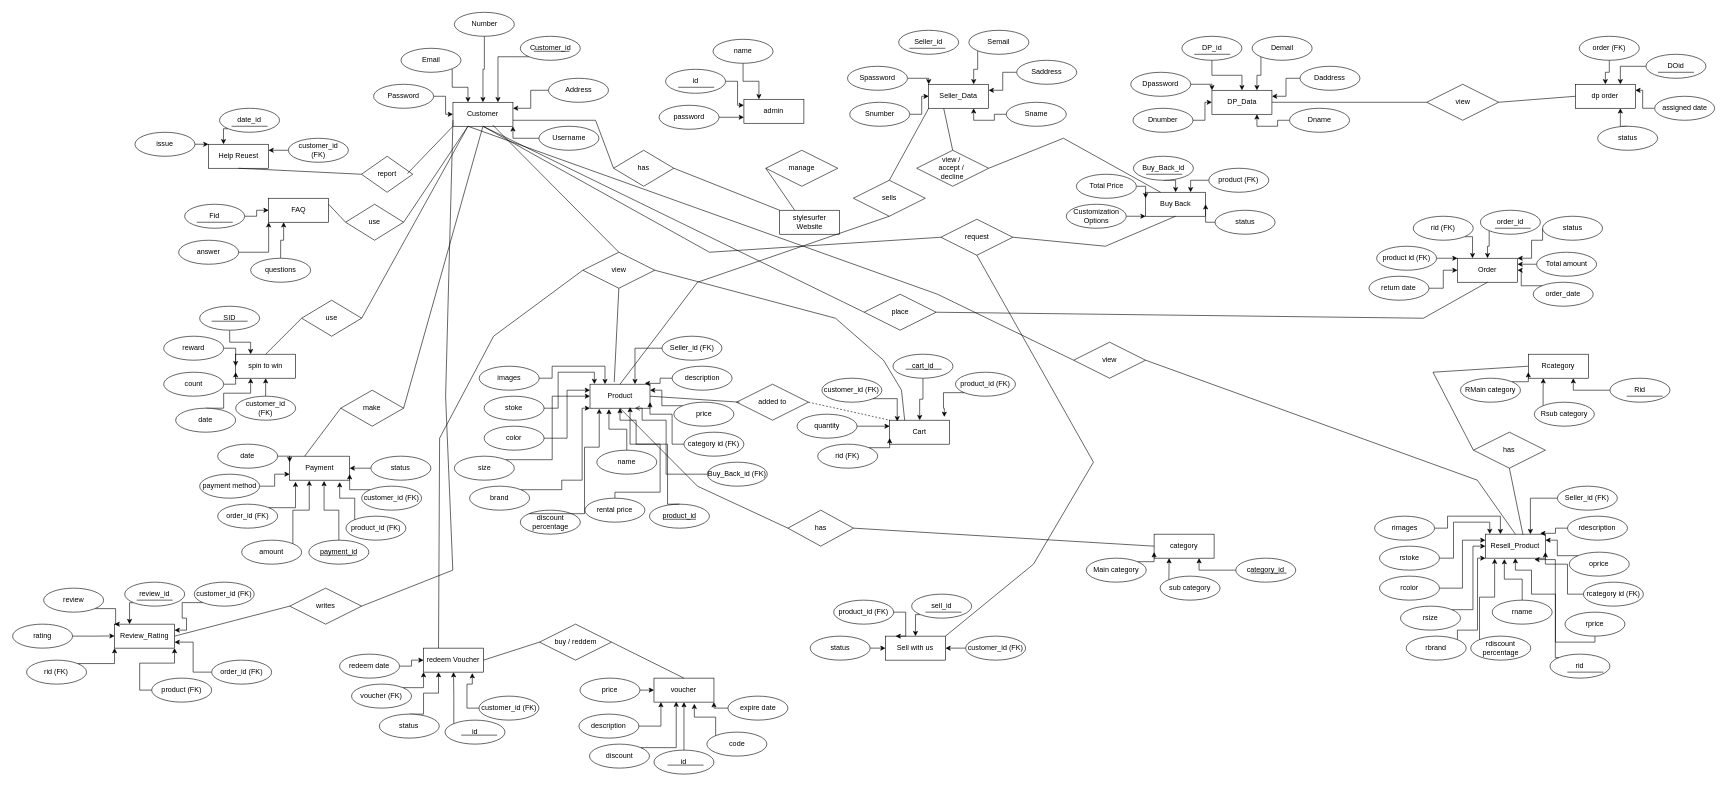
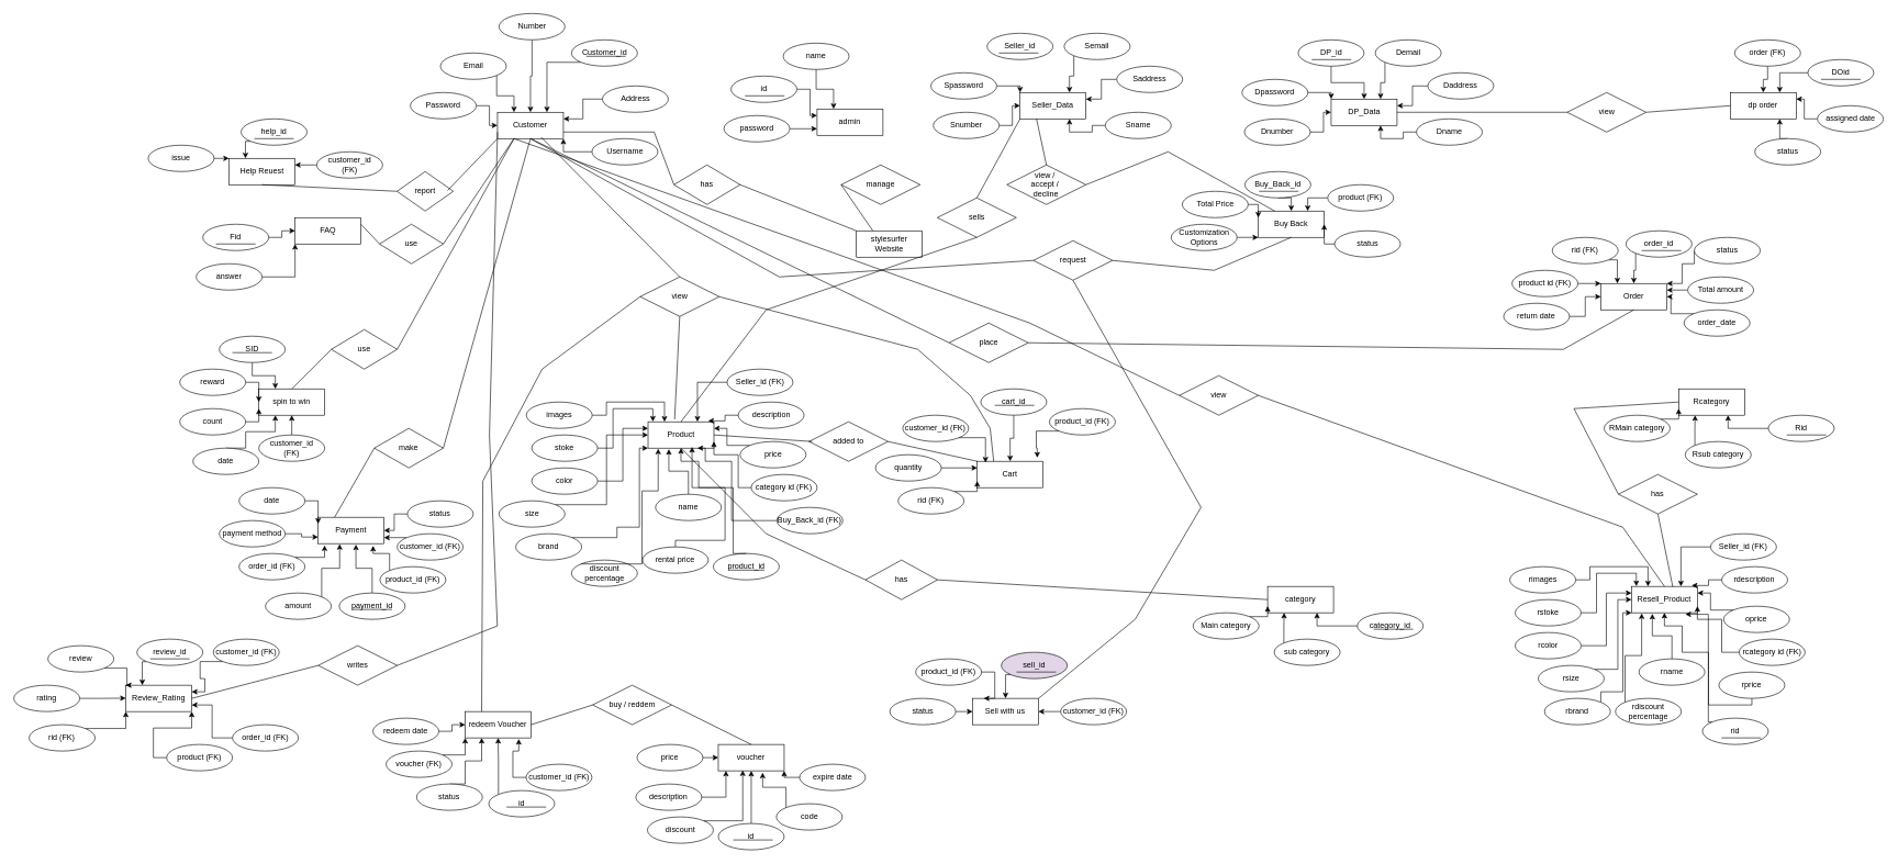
- <mxCell id="42" value="date_id" style="ellipse;whiteSpace=wrap;html=1;align=center;" vertex="1" parent="1"><mxGeometry x="365.13" y="180" width="100" height="40" as="geometry" /></mxCell>
+ <mxCell id="42" value="help_id" style="ellipse;whiteSpace=wrap;html=1;align=center;" vertex="1" parent="1"><mxGeometry x="365.13" y="180" width="100" height="40" as="geometry" /></mxCell>
- <mxCell id="230" style="edgeStyle=orthogonalEdgeStyle;rounded=0;orthogonalLoop=1;jettySize=auto;html=1;exitX=0.5;exitY=0;exitDx=0;exitDy=0;entryX=0.25;entryY=1;entryDx=0;entryDy=0;" edge="1" parent="1" source="231" target="225"><mxGeometry relative="1" as="geometry" /></mxCell>
- <mxCell id="231" value="questions" style="ellipse;whiteSpace=wrap;html=1;align=center;" vertex="1" parent="1"><mxGeometry x="417" y="430" width="100" height="40" as="geometry" /></mxCell>
- <mxCell id="184" style="edgeStyle=orthogonalEdgeStyle;rounded=0;orthogonalLoop=1;jettySize=auto;html=1;exitX=0;exitY=0.5;exitDx=0;exitDy=0;entryX=0.75;entryY=1;entryDx=0;entryDy=0;endArrow=open;" edge="1" parent="1" source="185" target="166"><mxGeometry relative="1" as="geometry"><Array as="points"><mxPoint x="1109.59" y="790" /><mxPoint x="1109.59" y="700" /><mxPoint x="1069.59" y="700" /><mxPoint x="1069.59" y="680" /></Array></mxGeometry></mxCell>
+ <mxCell id="184" style="edgeStyle=orthogonalEdgeStyle;rounded=0;orthogonalLoop=1;jettySize=auto;html=1;exitX=0;exitY=0.5;exitDx=0;exitDy=0;entryX=0.75;entryY=1;entryDx=0;entryDy=0;" edge="1" parent="1" source="185" target="166"><mxGeometry relative="1" as="geometry"><Array as="points"><mxPoint x="1109.59" y="790" /><mxPoint x="1109.59" y="700" /><mxPoint x="1069.59" y="700" /><mxPoint x="1069.59" y="680" /></Array></mxGeometry></mxCell>
- <mxCell id="283" value="" style="endArrow=none;html=1;rounded=0;entryX=0;entryY=0;entryDx=0;entryDy=0;exitX=1;exitY=0.5;exitDx=0;exitDy=0;dashed=1;" edge="1" parent="1" source="254" target="73"><mxGeometry width="50" height="50" relative="1" as="geometry"><mxPoint x="1442" y="730" as="sourcePoint" /><mxPoint x="1492" y="680" as="targetPoint" /></mxGeometry></mxCell>
+ <mxCell id="283" value="" style="endArrow=none;html=1;rounded=0;entryX=0;entryY=0;entryDx=0;entryDy=0;exitX=1;exitY=0.5;exitDx=0;exitDy=0;" edge="1" parent="1" source="254" target="73"><mxGeometry width="50" height="50" relative="1" as="geometry"><mxPoint x="1442" y="730" as="sourcePoint" /><mxPoint x="1492" y="680" as="targetPoint" /></mxGeometry></mxCell>
- <mxCell id="232" value="Payment" style="whiteSpace=wrap;html=1;align=center;" vertex="1" parent="1"><mxGeometry x="482" y="760" width="100" height="40" as="geometry" /></mxCell>
+ <mxCell id="232" value="Payment" style="whiteSpace=wrap;html=1;align=center;" vertex="1" parent="1"><mxGeometry x="482" y="785" width="100" height="40" as="geometry" /></mxCell>
- <mxCell id="156" value="sub category" style="ellipse;whiteSpace=wrap;html=1;align=center;" vertex="1" parent="1"><mxGeometry x="1933.13" y="960" width="100" height="40" as="geometry" /></mxCell>
+ <mxCell id="156" value="sub category" style="ellipse;whiteSpace=wrap;html=1;align=center;" vertex="1" parent="1"><mxGeometry x="1933.13" y="970" width="100" height="40" as="geometry" /></mxCell>
- <mxCell id="101" value="sell_id" style="ellipse;whiteSpace=wrap;html=1;align=center;" vertex="1" parent="1"><mxGeometry x="1518.97" y="990" width="100" height="40" as="geometry" /></mxCell>
+ <mxCell id="101" value="sell_id" style="ellipse;whiteSpace=wrap;html=1;align=center;fillColor=#e1d5e7;" vertex="1" parent="1"><mxGeometry x="1518.97" y="990" width="100" height="40" as="geometry" /></mxCell>
